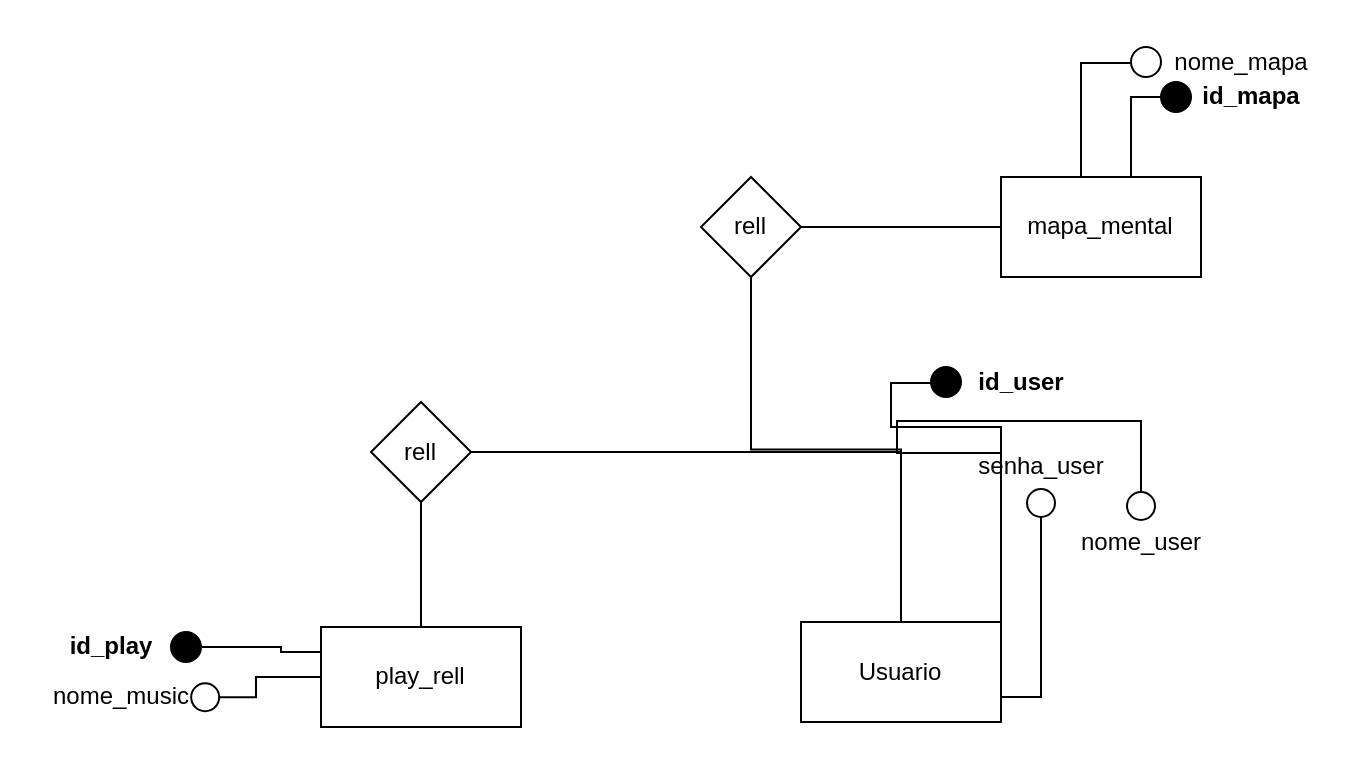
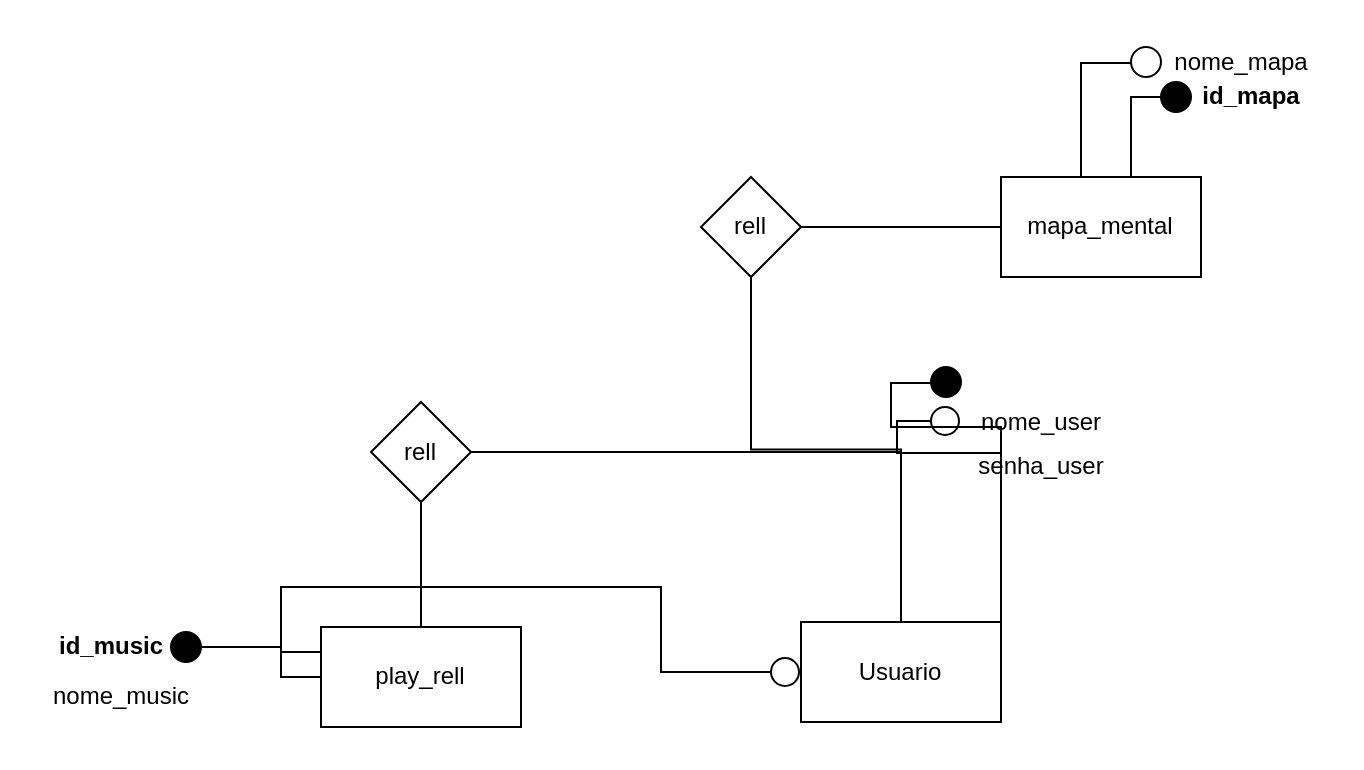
- <mxCell id="7" value="id_user" style="text;html=1;align=center;verticalAlign=middle;resizable=0;points=[];autosize=1;strokeColor=none;fillColor=none;fontStyle=1" parent="1" vertex="1"><mxGeometry x="480" y="180.5" width="60" height="20" as="geometry" /></mxCell>
- <mxCell id="8" value="nome_user" style="text;html=1;align=center;verticalAlign=middle;resizable=0;points=[];autosize=1;strokeColor=none;fillColor=none;" parent="1" vertex="1"><mxGeometry x="530" y="260.5" width="80" height="20" as="geometry" /></mxCell>
+ <mxCell id="8" value="nome_user" style="text;html=1;align=center;verticalAlign=middle;resizable=0;points=[];autosize=1;strokeColor=none;fillColor=none;" parent="1" vertex="1"><mxGeometry x="480" y="200.5" width="80" height="20" as="geometry" /></mxCell>
- <mxCell id="4" style="edgeStyle=orthogonalEdgeStyle;rounded=0;sketch=0;jumpStyle=none;orthogonalLoop=1;jettySize=auto;html=1;exitX=1;exitY=0.75;exitDx=0;exitDy=0;shadow=0;labelBackgroundColor=default;labelBorderColor=none;fontColor=none;startArrow=none;startFill=0;endArrow=circle;endFill=0;strokeColor=default;fillColor=#000099;" parent="1" source="5" target="9" edge="1"><mxGeometry relative="1" as="geometry" /></mxCell>
- <mxCell id="24" value="id_play" style="text;html=1;align=center;verticalAlign=middle;resizable=0;points=[];autosize=1;strokeColor=none;fillColor=none;fontColor=none;fontStyle=1" parent="1" vertex="1"><mxGeometry x="20" y="313" width="70" height="20" as="geometry" /></mxCell>
+ <mxCell id="24" value="id_music" style="text;html=1;align=center;verticalAlign=middle;resizable=0;points=[];autosize=1;strokeColor=none;fillColor=none;fontColor=none;fontStyle=1" parent="1" vertex="1"><mxGeometry x="20" y="313" width="70" height="20" as="geometry" /></mxCell>
- <mxCell id="20" style="edgeStyle=orthogonalEdgeStyle;rounded=0;sketch=0;jumpStyle=none;orthogonalLoop=1;jettySize=auto;html=1;exitX=0;exitY=0.5;exitDx=0;exitDy=0;entryX=0.987;entryY=0.507;entryDx=0;entryDy=0;entryPerimeter=0;shadow=0;labelBackgroundColor=default;labelBorderColor=none;fontColor=none;startArrow=none;startFill=0;endArrow=circle;endFill=0;strokeColor=default;fillColor=#000099;" parent="1" source="21" target="25" edge="1"><mxGeometry relative="1" as="geometry" /></mxCell>
+ <mxCell id="20" style="edgeStyle=orthogonalEdgeStyle;rounded=0;sketch=0;jumpStyle=none;orthogonalLoop=1;jettySize=auto;html=1;exitX=0;exitY=0.5;exitDx=0;exitDy=0;shadow=0;labelBackgroundColor=default;labelBorderColor=none;fontColor=none;startArrow=none;startFill=0;endArrow=circle;endFill=0;strokeColor=default;fillColor=#000099;" parent="1" source="21" target="5" edge="1"><mxGeometry relative="1" as="geometry" /></mxCell>
